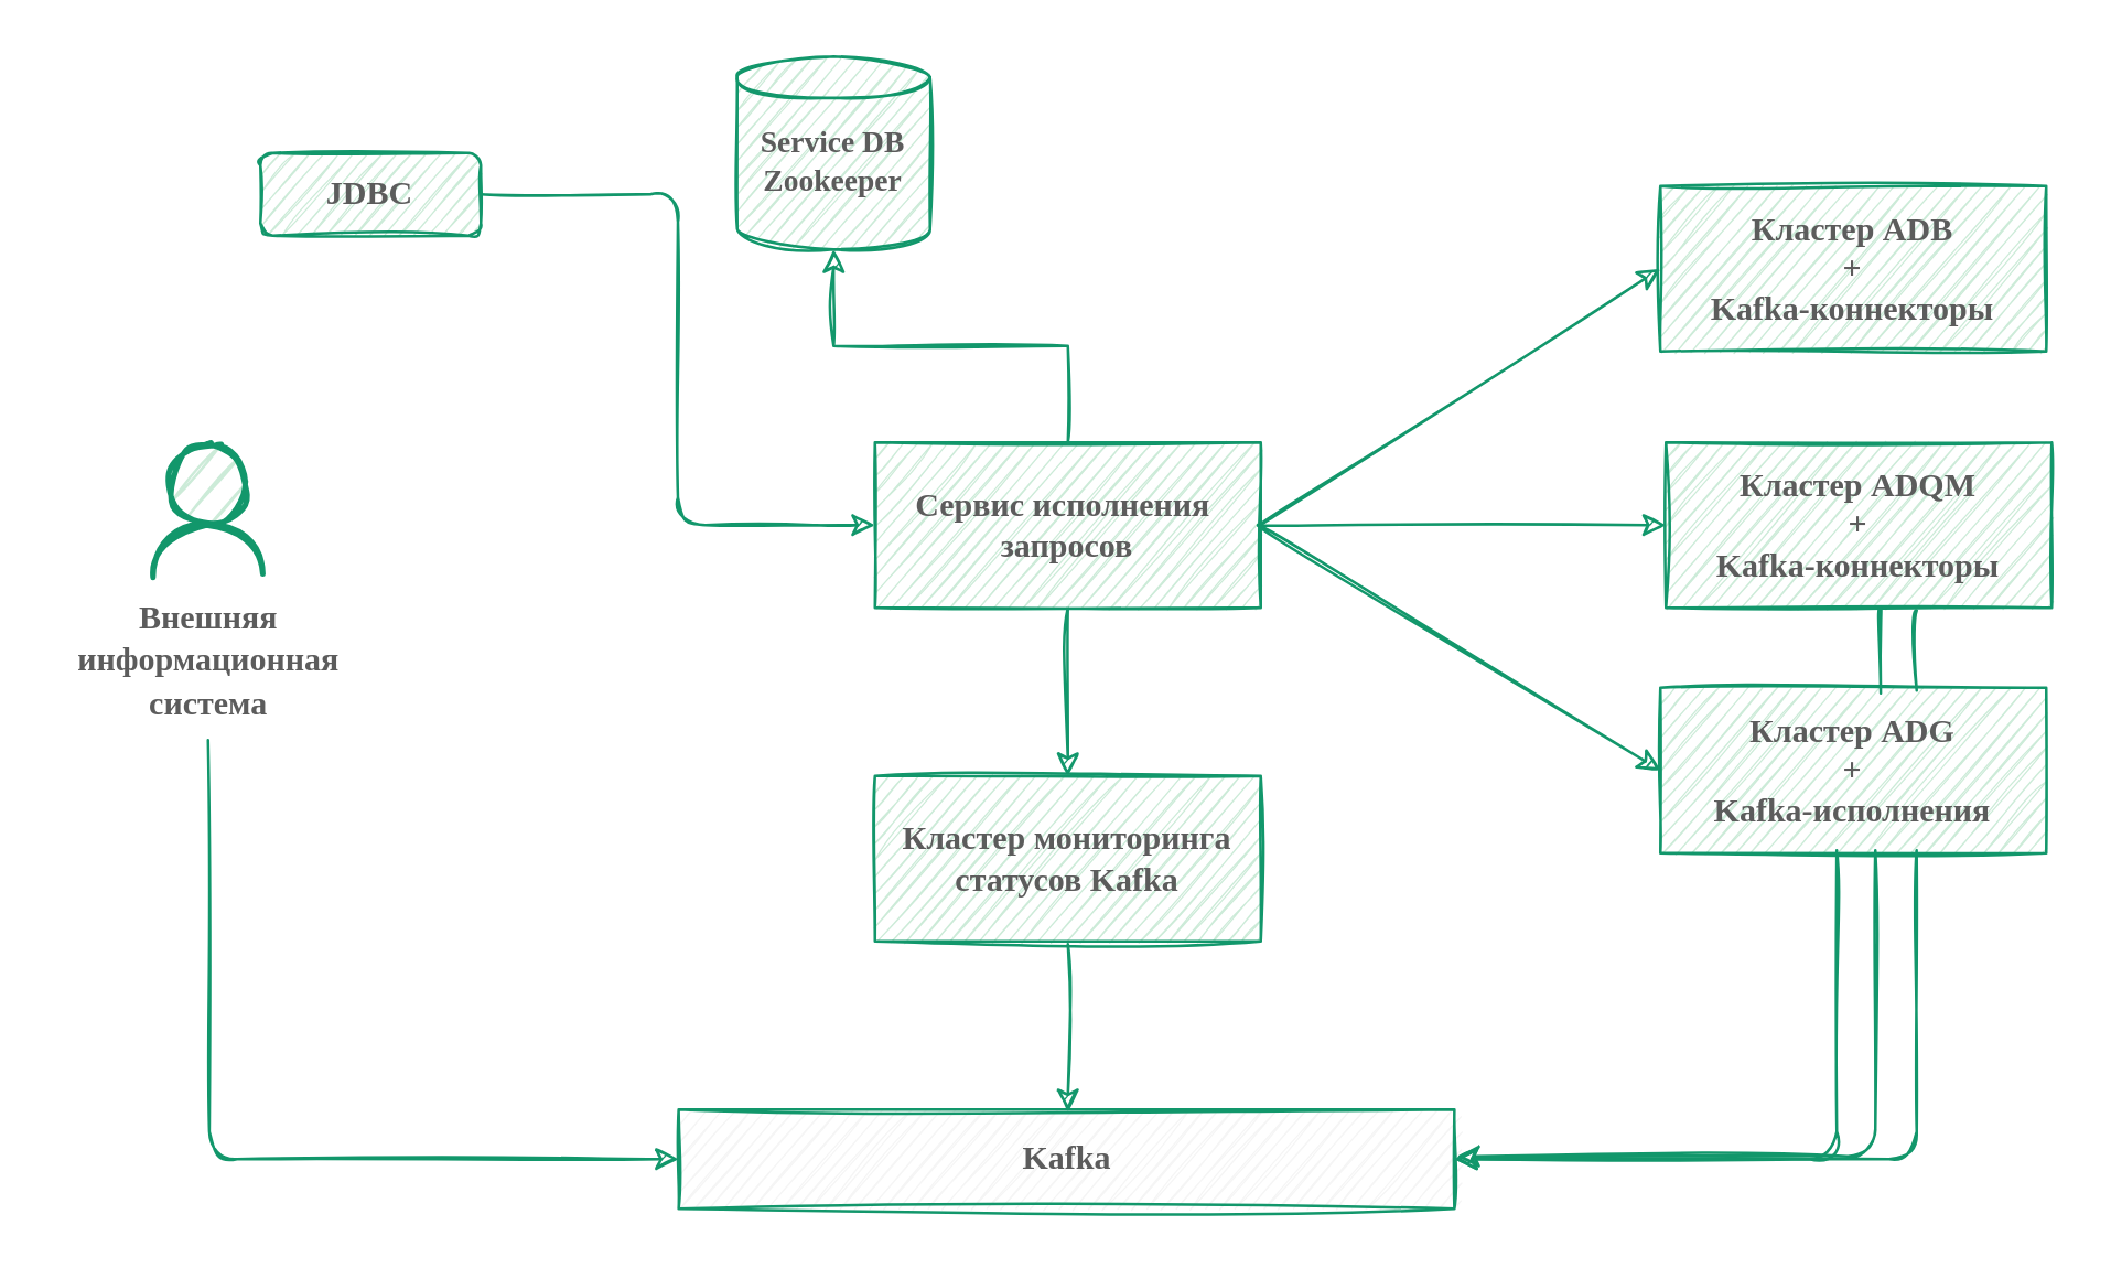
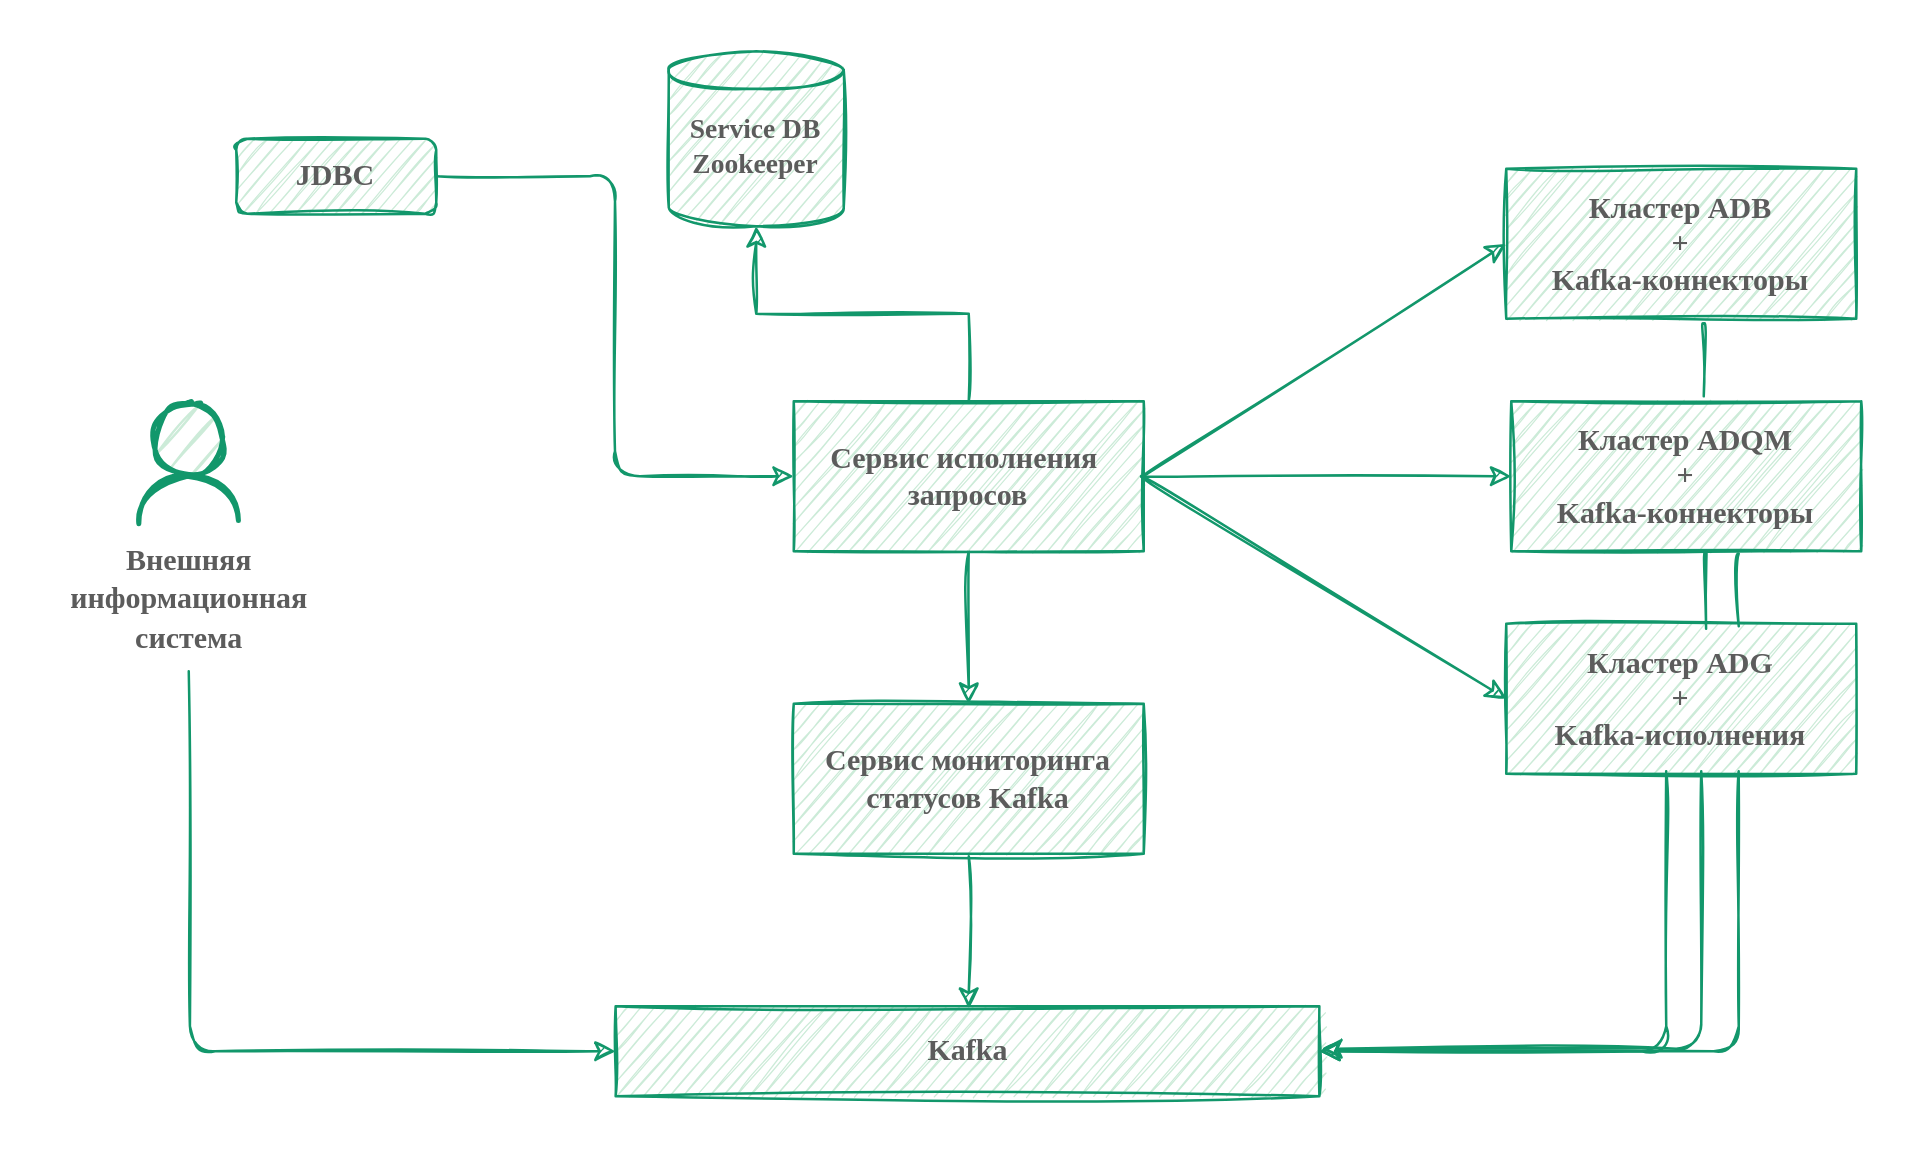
+ <mxCell id="25" value="" style="endArrow=none;html=1;entryX=0.55;entryY=-0.033;entryDx=0;entryDy=0;shadow=0;curved=1;fontFamily=Comic Sans MS;fontColor=#5C5C5C;sketch=1;exitX=0.564;exitY=1.033;exitDx=0;exitDy=0;exitPerimeter=0;entryPerimeter=0;endFill=0;strokeColor=#12976B;" parent="1" source="15" target="16" edge="1"><mxGeometry width="50" height="50" relative="1" as="geometry"><mxPoint x="466" y="200" as="sourcePoint" /><mxPoint x="612" y="289" as="targetPoint" /><Array as="points" /></mxGeometry></mxCell>
- <mxCell id="9" value="Кластер мониторинга статусов Kafka" style="rounded=0;whiteSpace=wrap;html=1;fontStyle=1;fontFamily=Comic Sans MS;fontColor=#5C5C5C;sketch=1;strokeColor=#12976B;fillColor=#CCEBD8;" parent="1" vertex="1"><mxGeometry x="317" y="281" width="140" height="60" as="geometry" /></mxCell>
+ <mxCell id="9" value="Сервис мониторинга статусов Kafka" style="rounded=0;whiteSpace=wrap;html=1;fontStyle=1;fontFamily=Comic Sans MS;fontColor=#5C5C5C;sketch=1;strokeColor=#12976B;fillColor=#CCEBD8;" parent="1" vertex="1"><mxGeometry x="317" y="281" width="140" height="60" as="geometry" /></mxCell>
- <mxCell id="22" value="Kafka" style="rounded=0;whiteSpace=wrap;html=1;fontStyle=1;fontFamily=Comic Sans MS;fontColor=#5C5C5C;sketch=1;fillColor=#f5f5f5;strokeColor=#12976B;" parent="1" vertex="1"><mxGeometry x="245.75" y="402" width="281.5" height="36" as="geometry" /></mxCell>
+ <mxCell id="22" value="Kafka" style="rounded=0;whiteSpace=wrap;html=1;fontStyle=1;fontFamily=Comic Sans MS;fontColor=#5C5C5C;sketch=1;fillColor=#CCEBD8;strokeColor=#12976B;" parent="1" vertex="1"><mxGeometry x="245.75" y="402" width="281.5" height="36" as="geometry" /></mxCell>
